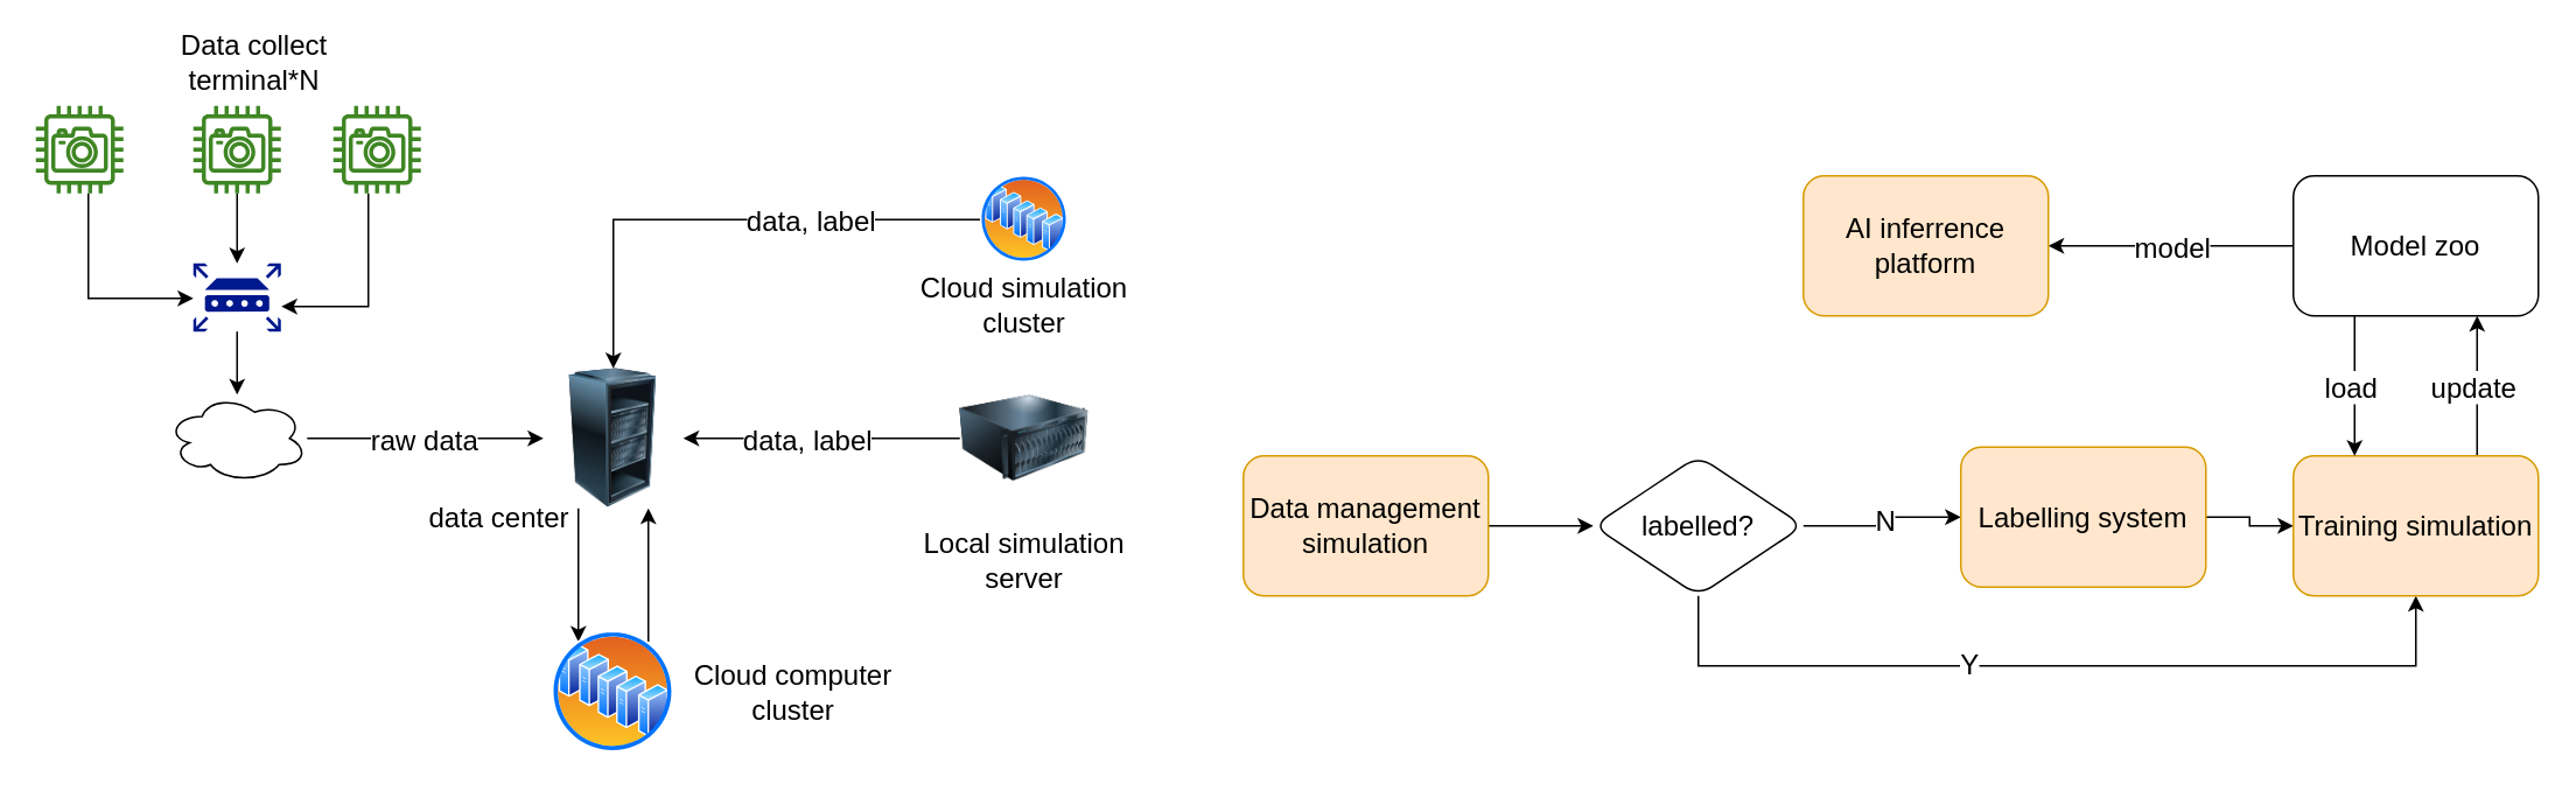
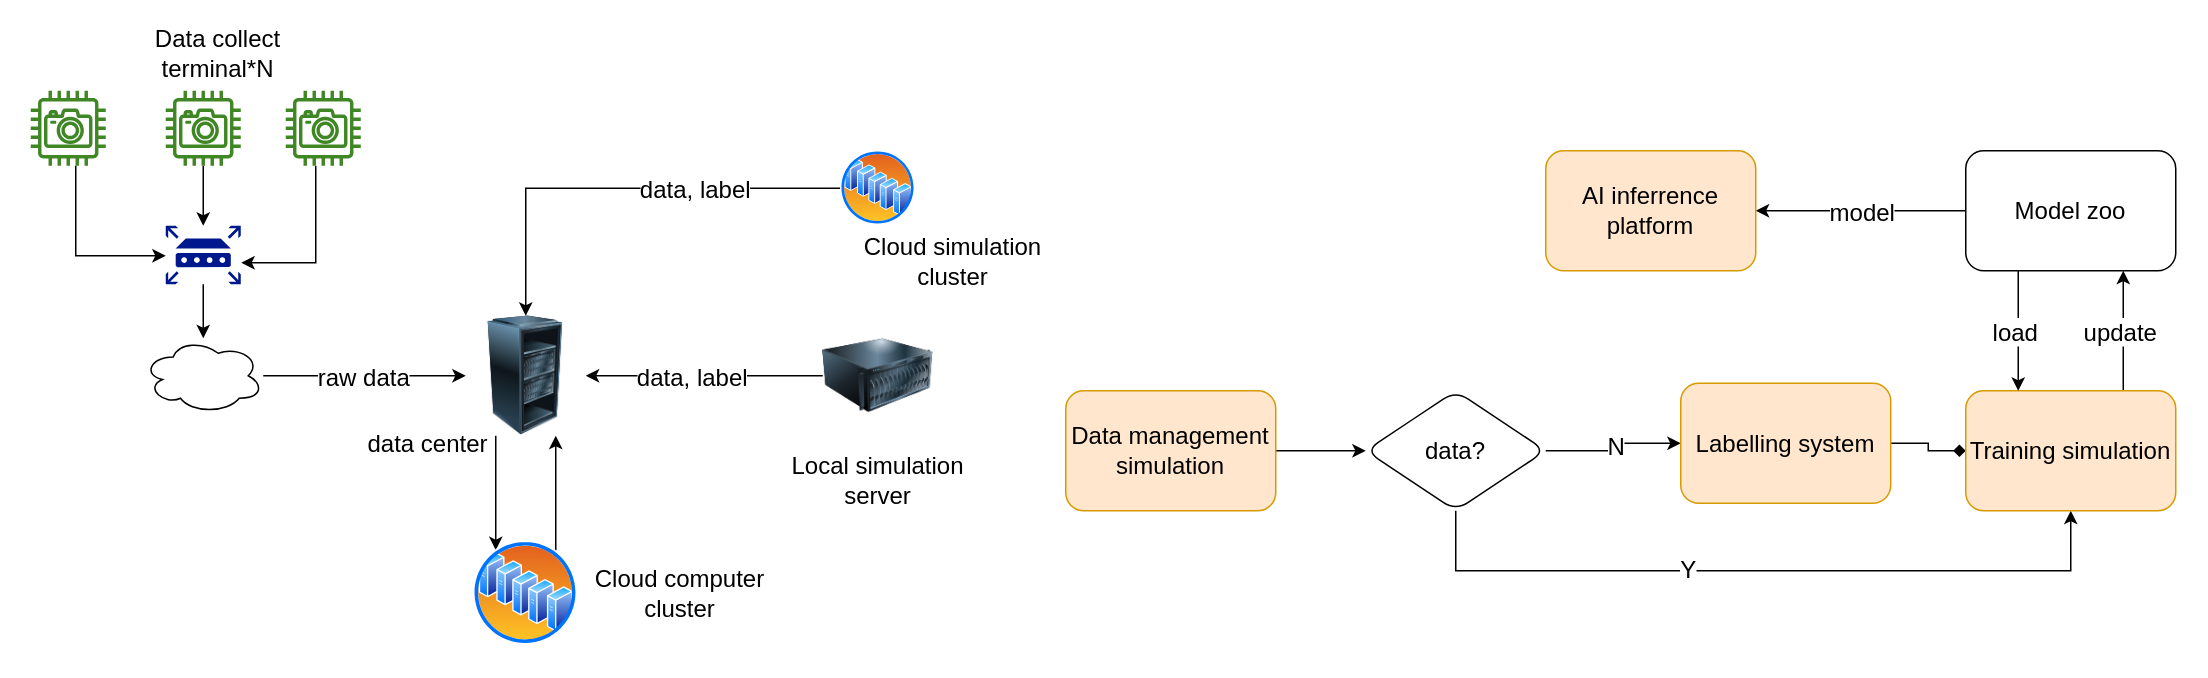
- <mxCell id="42" value="Cloud simulation cluster" style="text;html=1;strokeColor=none;fillColor=none;align=center;verticalAlign=middle;whiteSpace=wrap;rounded=0;fontSize=16;" vertex="1" parent="1"><mxGeometry x="520" y="159" width="130" height="30" as="geometry" /></mxCell>
+ <mxCell id="42" value="Cloud simulation cluster" style="text;html=1;strokeColor=none;fillColor=none;align=center;verticalAlign=middle;whiteSpace=wrap;rounded=0;fontSize=16;" vertex="1" parent="1"><mxGeometry x="570" y="159" width="130" height="30" as="geometry" /></mxCell>
- <mxCell id="8" value="labelled?" style="rhombus;whiteSpace=wrap;html=1;fontSize=16;rounded=1;" vertex="1" parent="1"><mxGeometry x="910" y="260" width="120" height="80" as="geometry" /></mxCell>
+ <mxCell id="8" value="data?" style="rhombus;whiteSpace=wrap;html=1;fontSize=16;rounded=1;" vertex="1" parent="1"><mxGeometry x="910" y="260" width="120" height="80" as="geometry" /></mxCell>
- <mxCell id="9" value="" style="edgeStyle=orthogonalEdgeStyle;rounded=0;orthogonalLoop=1;jettySize=auto;html=1;fontSize=16;" edge="1" parent="1" source="10" target="13"><mxGeometry relative="1" as="geometry" /></mxCell>
+ <mxCell id="9" value="" style="edgeStyle=orthogonalEdgeStyle;rounded=0;orthogonalLoop=1;jettySize=auto;html=1;fontSize=16;endArrow=diamond;" edge="1" parent="1" source="10" target="13"><mxGeometry relative="1" as="geometry" /></mxCell>
